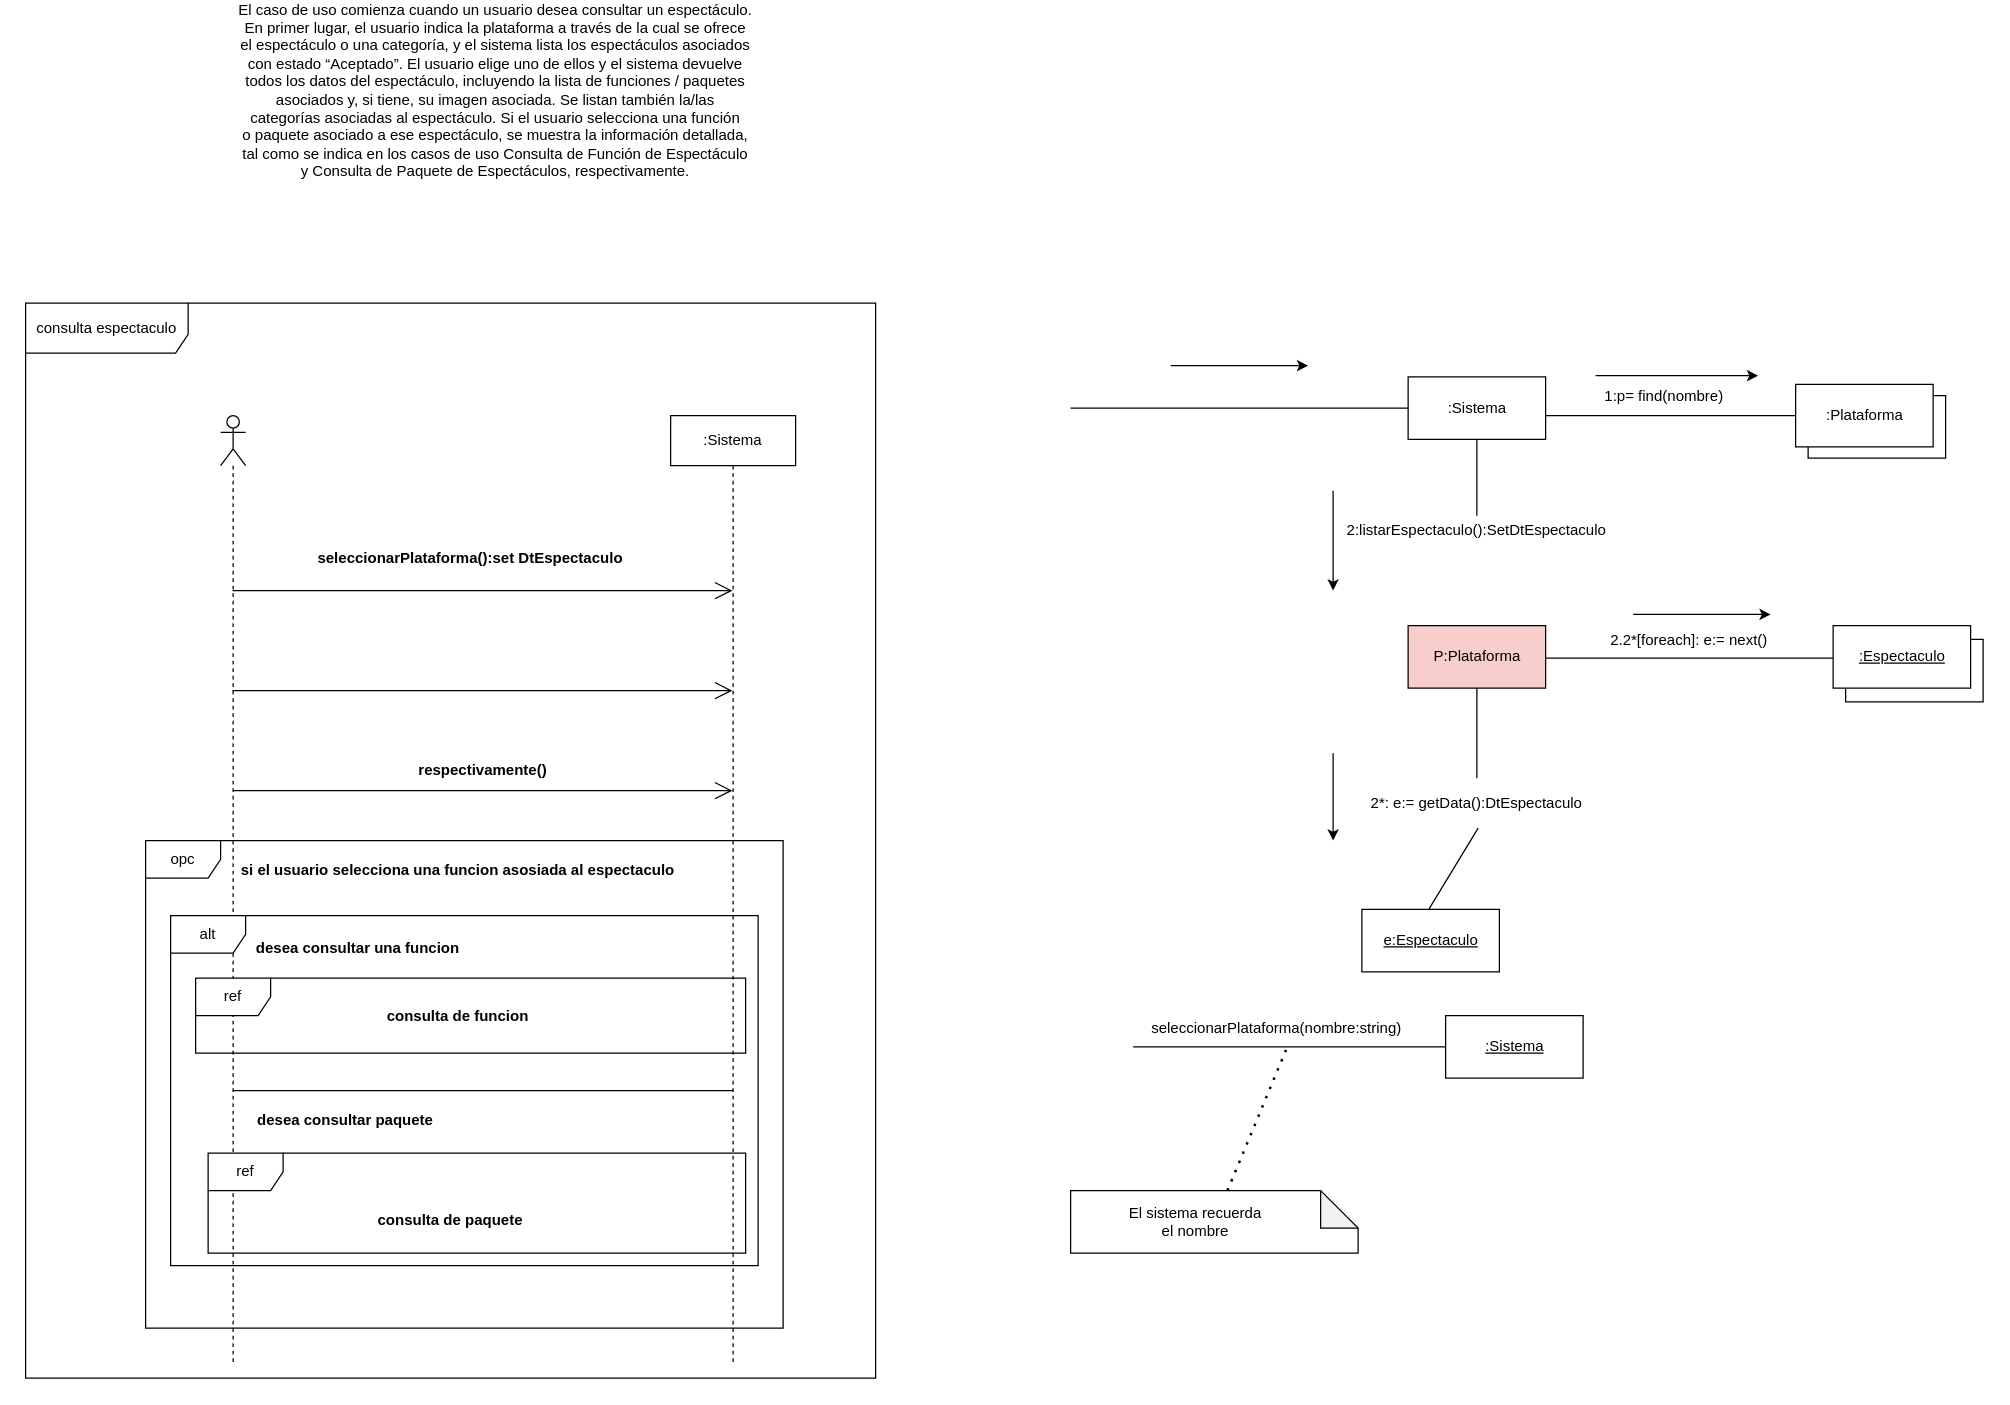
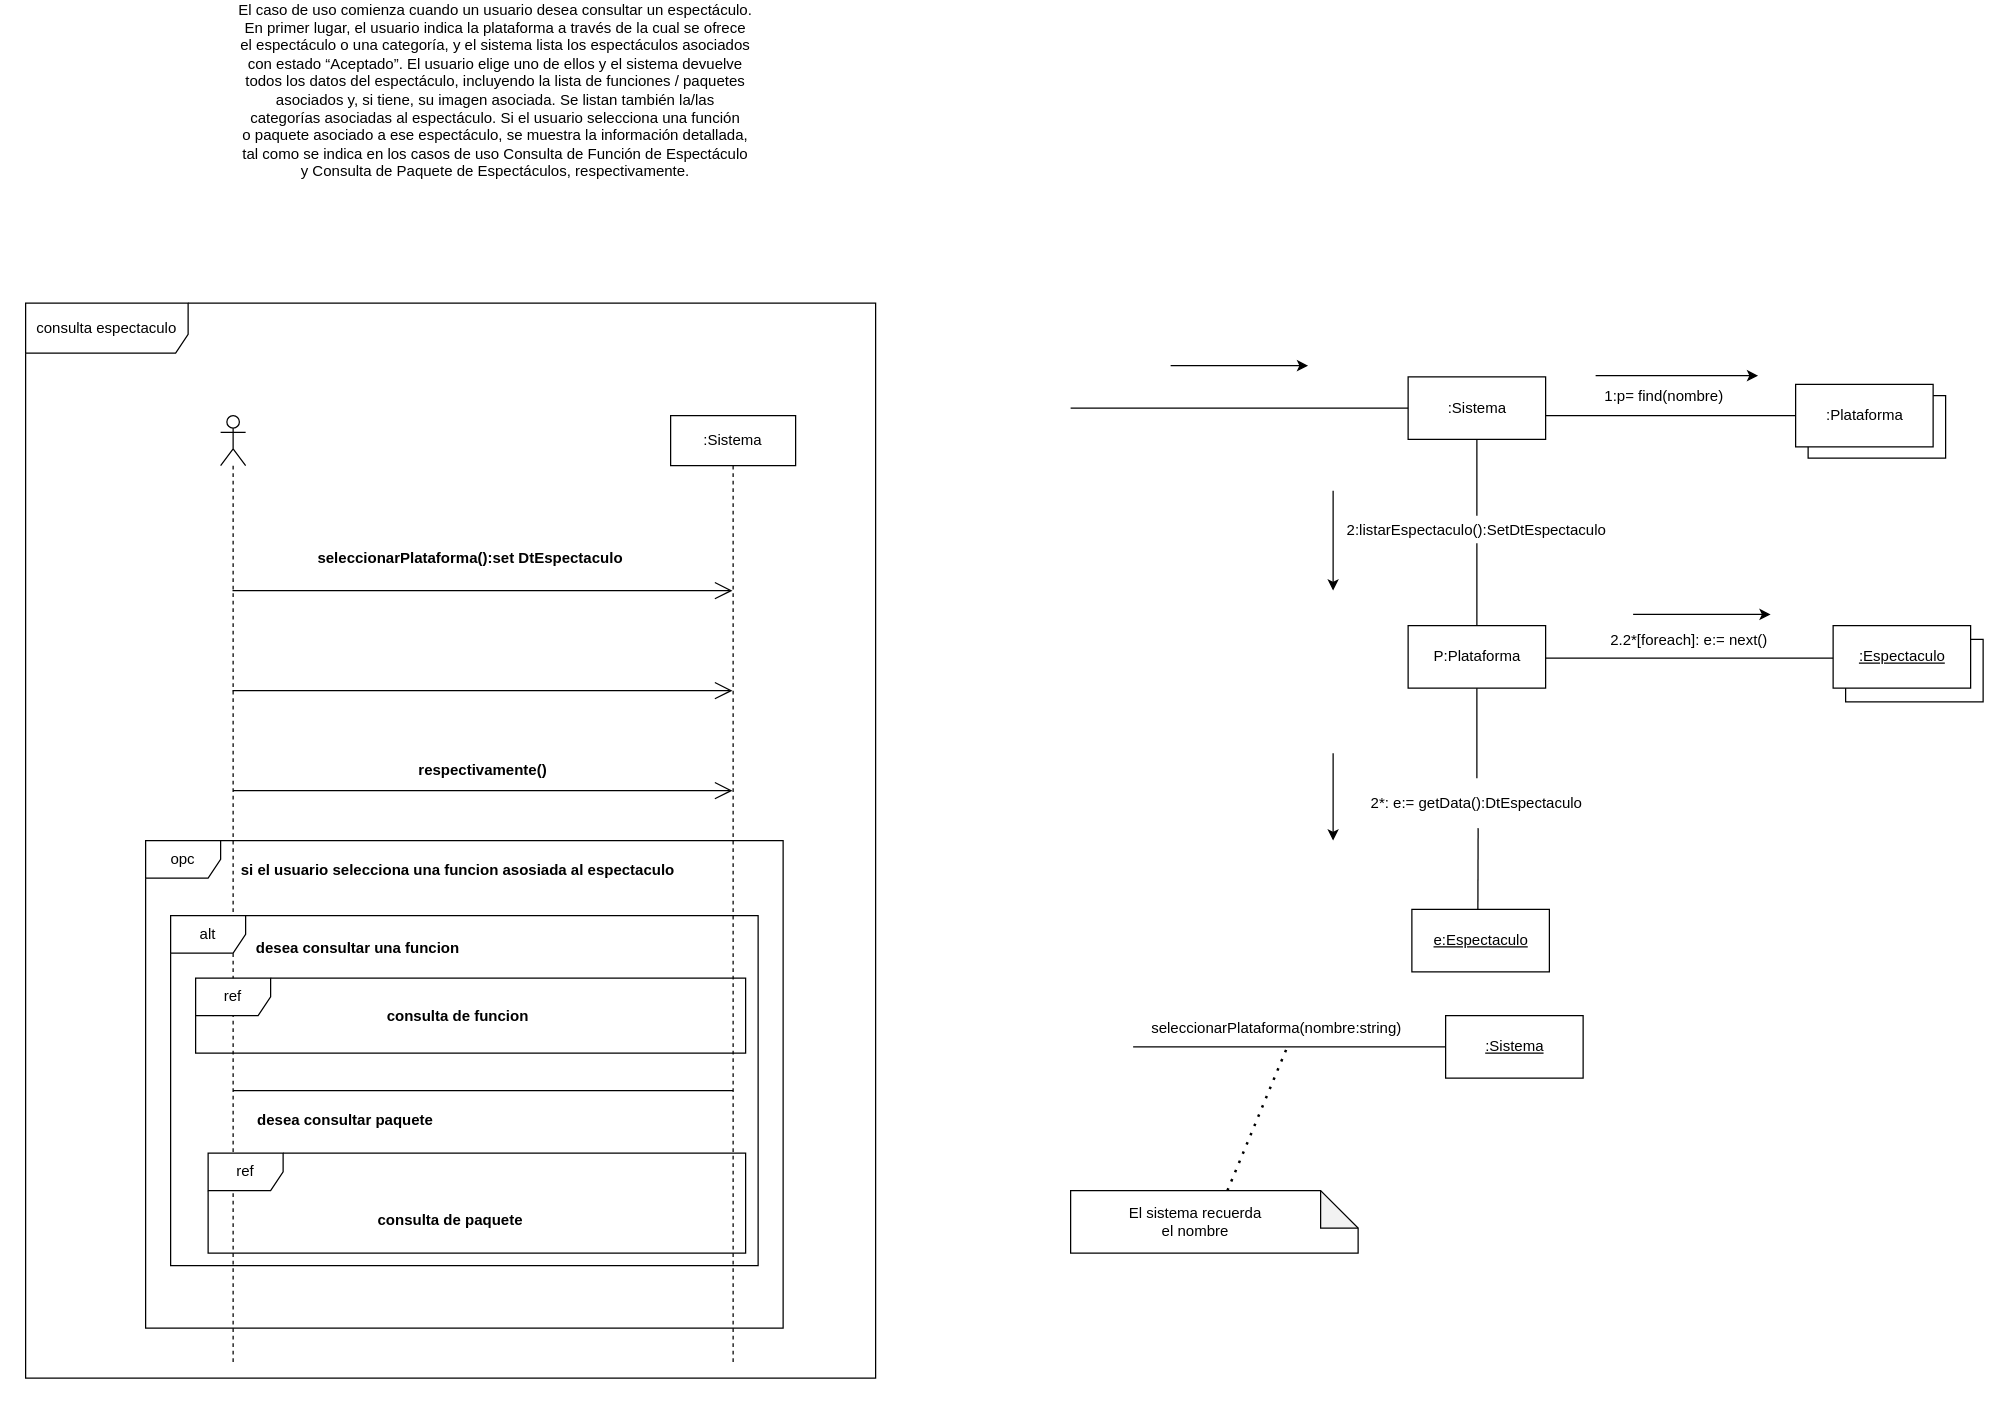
+ <mxCell id="45" value="" style="endArrow=none;html=1;exitX=0.5;exitY=0;exitDx=0;exitDy=0;entryX=0.5;entryY=1;entryDx=0;entryDy=0;entryPerimeter=0;" edge="1" parent="1" source="42" target="43"><mxGeometry width="50" height="50" relative="1" as="geometry"><mxPoint x="1066" y="470" as="sourcePoint" /><mxPoint x="1181" y="410" as="targetPoint" /></mxGeometry></mxCell>
- <mxCell id="42" value="P:Plataforma" style="html=1;fillColor=#f8cecc;" vertex="1" parent="1"><mxGeometry x="1126" y="458" width="110" height="50" as="geometry" /></mxCell>
+ <mxCell id="42" value="P:Plataforma" style="html=1;" vertex="1" parent="1"><mxGeometry x="1126" y="458" width="110" height="50" as="geometry" /></mxCell>
- <mxCell id="36" value="&lt;u&gt;e:Espectaculo&lt;/u&gt;" style="html=1;" vertex="1" parent="1"><mxGeometry x="1089" y="685" width="110" height="50" as="geometry" /></mxCell>
+ <mxCell id="36" value="&lt;u&gt;e:Espectaculo&lt;/u&gt;" style="html=1;" vertex="1" parent="1"><mxGeometry x="1129" y="685" width="110" height="50" as="geometry" /></mxCell>
